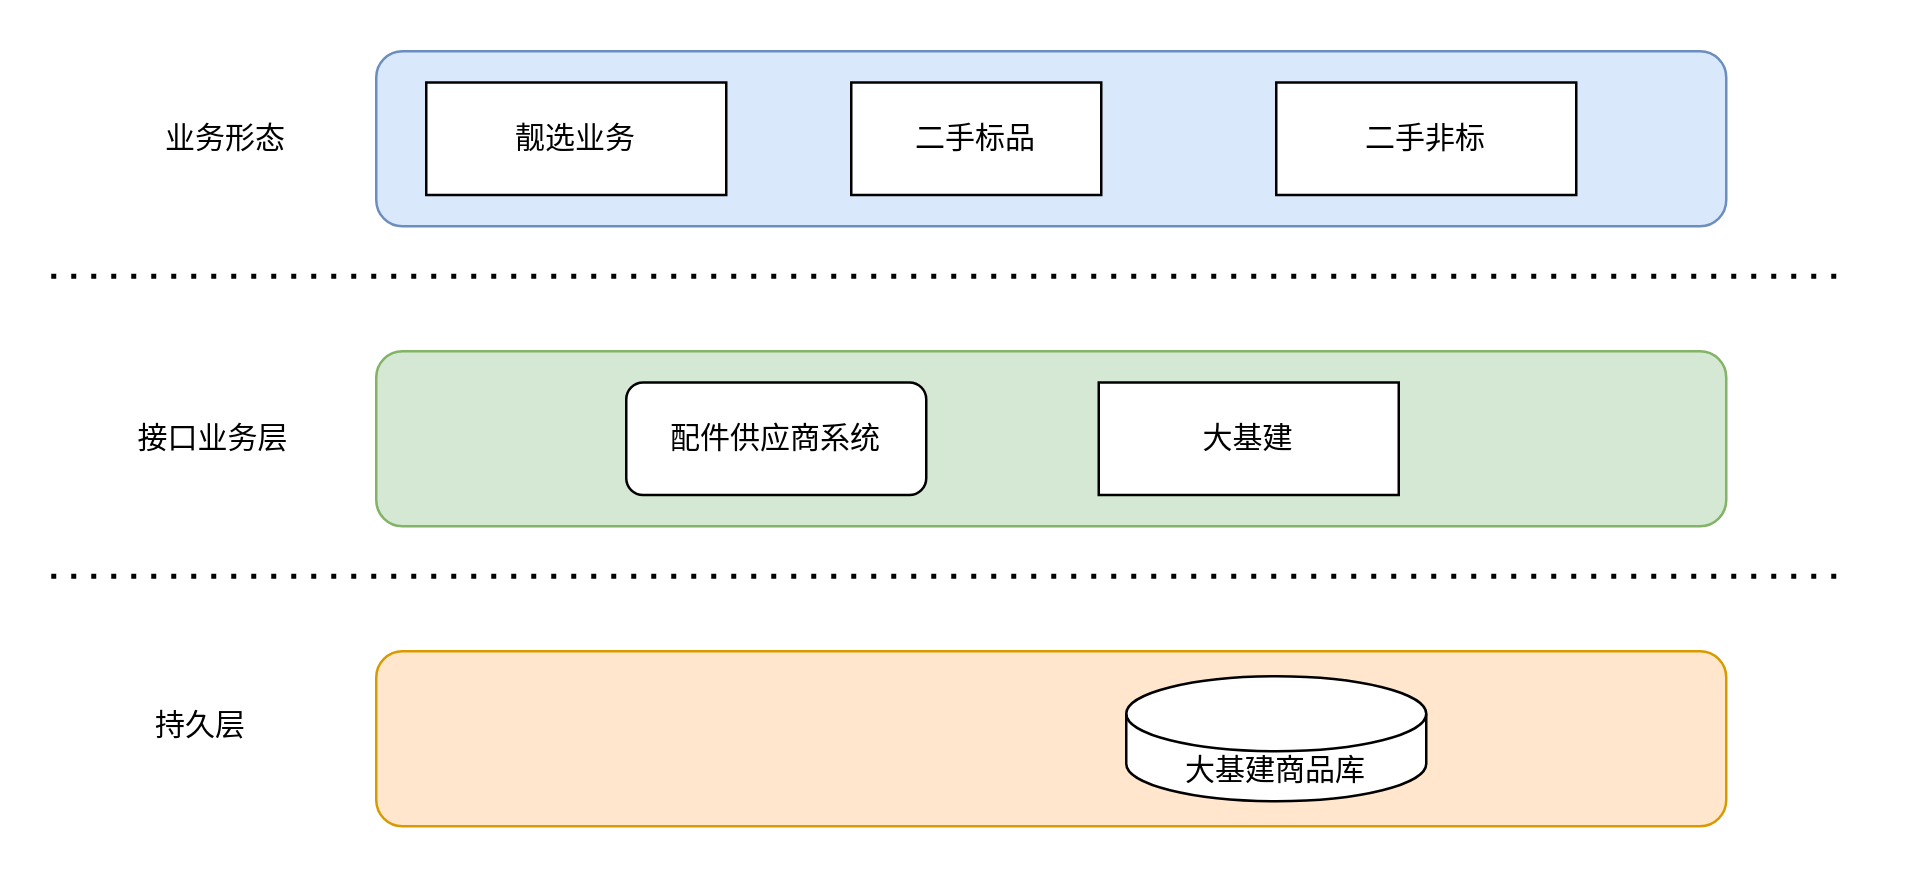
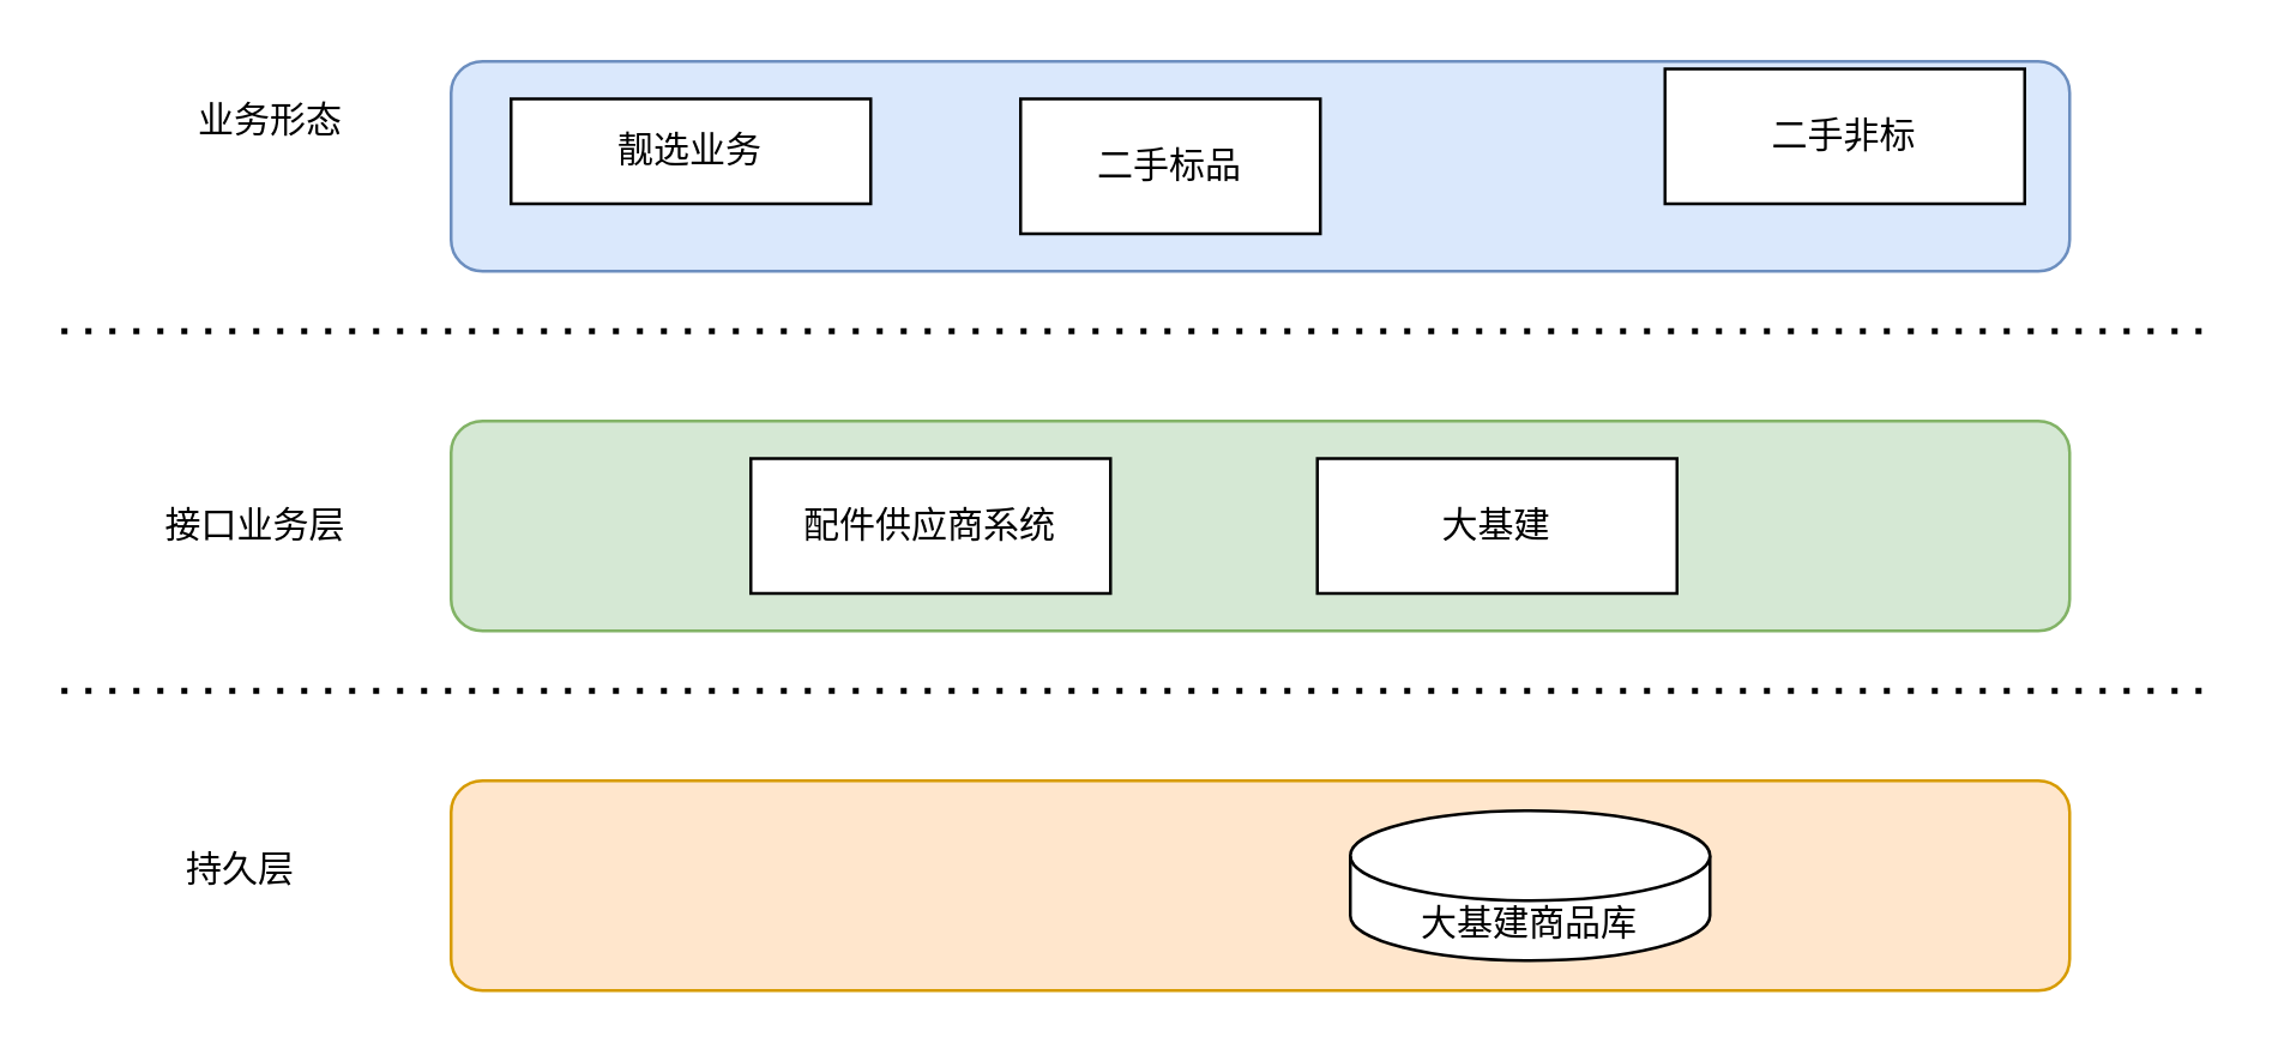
- <mxCell id="10" value="业务形态" style="text;html=1;strokeColor=none;fillColor=none;align=center;verticalAlign=middle;whiteSpace=wrap;rounded=0;shadow=0;glass=0;" parent="1" vertex="1"><mxGeometry x="60" y="42.5" width="60" height="25" as="geometry" /></mxCell>
+ <mxCell id="10" value="业务形态" style="text;html=1;strokeColor=none;fillColor=none;align=center;verticalAlign=middle;whiteSpace=wrap;rounded=0;shadow=0;glass=0;" parent="1" vertex="1"><mxGeometry x="60" y="27.5" width="60" height="25" as="geometry" /></mxCell>
- <mxCell id="4" value="靓选业务" style="rounded=0;whiteSpace=wrap;html=1;shadow=0;glass=0;" parent="1" vertex="1"><mxGeometry x="170" y="32.5" width="120" height="45" as="geometry" /></mxCell>
+ <mxCell id="4" value="靓选业务" style="rounded=0;whiteSpace=wrap;html=1;shadow=0;glass=0;" parent="1" vertex="1"><mxGeometry x="170" y="32.5" width="120" height="35" as="geometry" /></mxCell>
- <mxCell id="6" value="二手非标" style="rounded=0;whiteSpace=wrap;html=1;shadow=0;glass=0;" parent="1" vertex="1"><mxGeometry x="510" y="32.5" width="120" height="45" as="geometry" /></mxCell>
+ <mxCell id="6" value="二手非标" style="rounded=0;whiteSpace=wrap;html=1;shadow=0;glass=0;" parent="1" vertex="1"><mxGeometry x="555" y="22.5" width="120" height="45" as="geometry" /></mxCell>
- <mxCell id="8" value="配件供应商系统" style="whiteSpace=wrap;html=1;shadow=0;glass=0;rounded=1;" parent="1" vertex="1"><mxGeometry x="250" y="152.5" width="120" height="45" as="geometry" /></mxCell>
+ <mxCell id="8" value="配件供应商系统" style="rounded=0;whiteSpace=wrap;html=1;shadow=0;glass=0;" parent="1" vertex="1"><mxGeometry x="250" y="152.5" width="120" height="45" as="geometry" /></mxCell>
